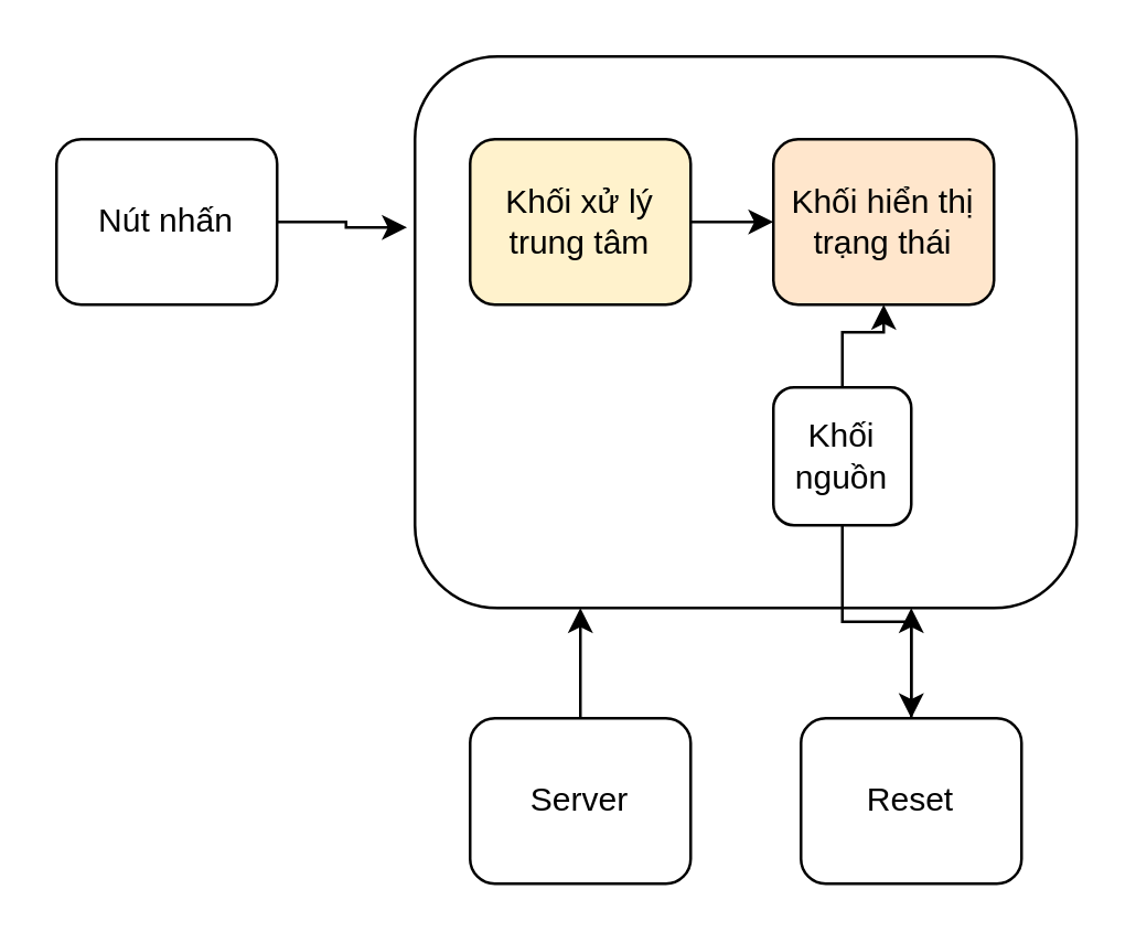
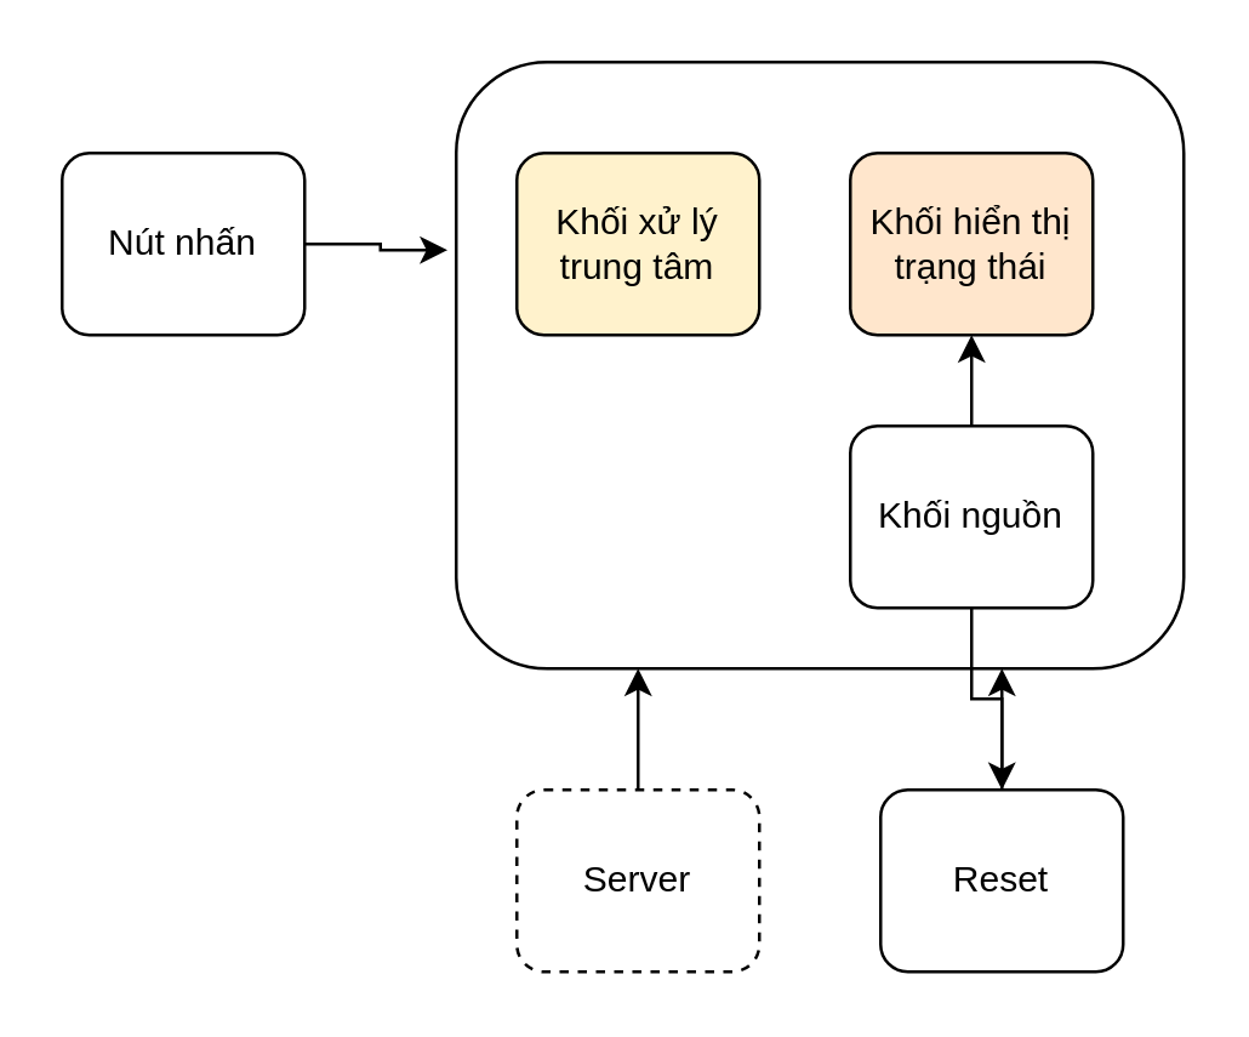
- <mxCell id="7" style="edgeStyle=orthogonalEdgeStyle;rounded=0;orthogonalLoop=1;jettySize=auto;html=1;entryX=0;entryY=0.5;entryDx=0;entryDy=0;" edge="1" parent="1" source="8" target="3"><mxGeometry relative="1" as="geometry" /></mxCell>
- <mxCell id="6" value="Khối nguồn" style="rounded=1;whiteSpace=wrap;html=1;" vertex="1" parent="1"><mxGeometry x="280" y="140" width="50" height="50" as="geometry" /></mxCell>
+ <mxCell id="6" value="Khối nguồn" style="rounded=1;whiteSpace=wrap;html=1;" vertex="1" parent="1"><mxGeometry x="280" y="140" width="80" height="60" as="geometry" /></mxCell>
- <mxCell id="10" value="Server" style="rounded=1;whiteSpace=wrap;html=1;" vertex="1" parent="1"><mxGeometry x="170" y="260" width="80" height="60" as="geometry" /></mxCell>
+ <mxCell id="10" value="Server" style="rounded=1;whiteSpace=wrap;html=1;dashed=1;" vertex="1" parent="1"><mxGeometry x="170" y="260" width="80" height="60" as="geometry" /></mxCell>
